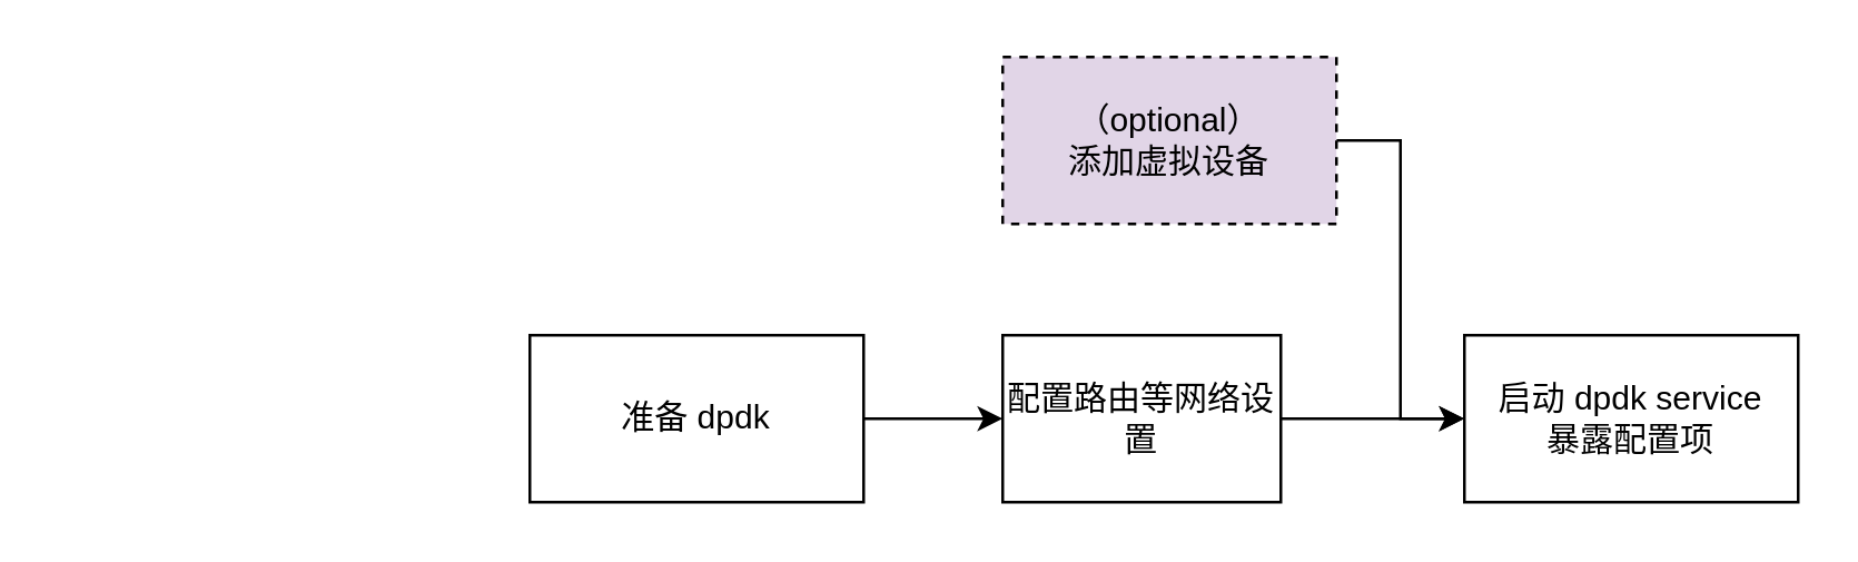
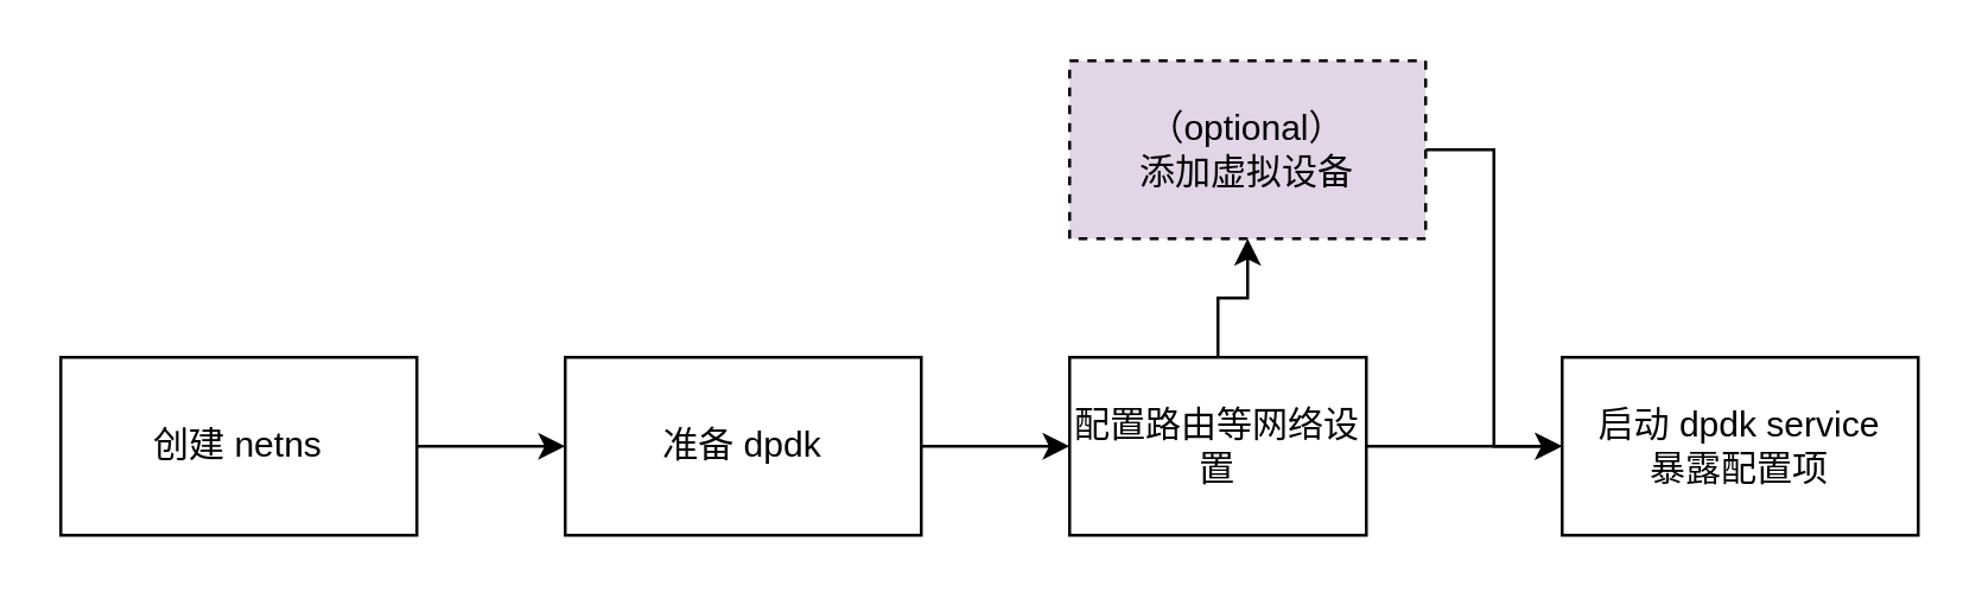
+ <mxCell id="8" style="edgeStyle=orthogonalEdgeStyle;rounded=0;orthogonalLoop=1;jettySize=auto;html=1;exitX=0.5;exitY=1;exitDx=0;exitDy=0;entryX=0.5;entryY=0;entryDx=0;entryDy=0;startArrow=classic;startFill=1;endArrow=none;endFill=0;" edge="1" parent="1" source="10" target="7"><mxGeometry relative="1" as="geometry"><mxPoint x="590" y="120" as="targetPoint" /></mxGeometry></mxCell>
+ <mxCell id="3" value="创建 netns" style="rounded=0;whiteSpace=wrap;html=1;" vertex="1" parent="1"><mxGeometry x="20" y="120" width="120" height="60" as="geometry" /></mxCell>
+ <mxCell id="2" value="" style="edgeStyle=orthogonalEdgeStyle;rounded=0;orthogonalLoop=1;jettySize=auto;html=1;" edge="1" parent="1" source="3" target="5"><mxGeometry relative="1" as="geometry" /></mxCell>
